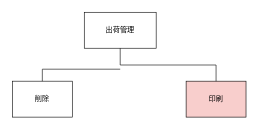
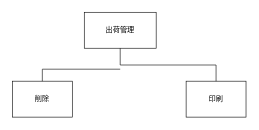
- <mxCell id="3" value="印刷" style="whiteSpace=wrap;html=1;align=center;verticalAlign=middle;container=1;recursiveResize=0;treeFolding=1;treeMoving=1;fillColor=#f8cecc;" parent="1" vertex="1"><mxGeometry x="310" y="135" width="100" height="60" as="geometry" /></mxCell>
+ <mxCell id="3" value="印刷" style="whiteSpace=wrap;html=1;align=center;verticalAlign=middle;container=1;recursiveResize=0;treeFolding=1;treeMoving=1;" parent="1" vertex="1"><mxGeometry x="310" y="135" width="100" height="60" as="geometry" /></mxCell>
